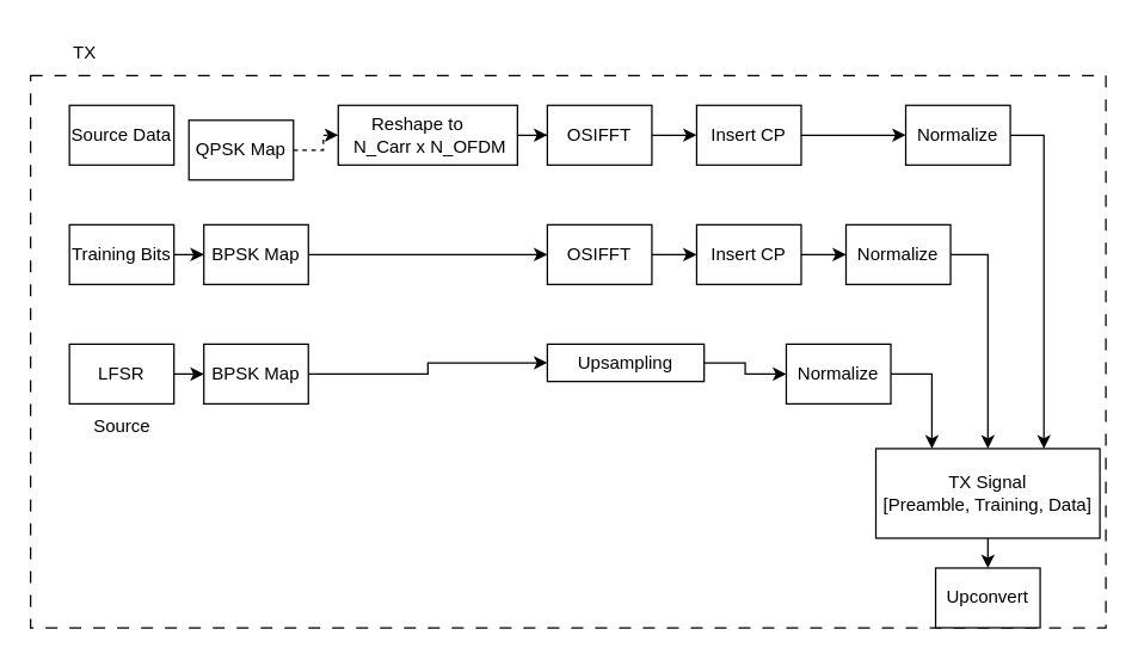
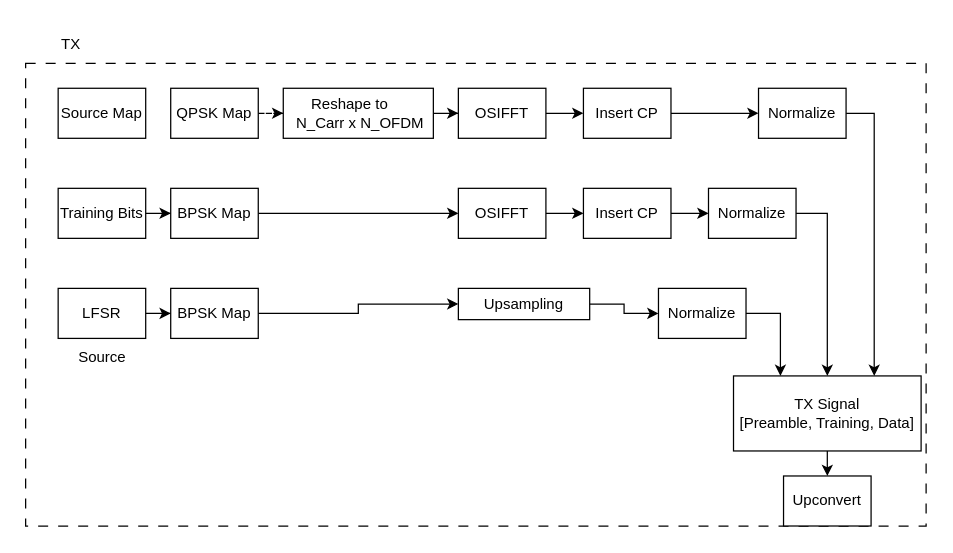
- <mxCell id="6" value="Source Data" style="rounded=0;whiteSpace=wrap;html=1;" parent="1" vertex="1"><mxGeometry x="46" y="70" width="70" height="40" as="geometry" /></mxCell>
+ <mxCell id="6" value="Source Map" style="rounded=0;whiteSpace=wrap;html=1;" parent="1" vertex="1"><mxGeometry x="46" y="70" width="70" height="40" as="geometry" /></mxCell>
- <mxCell id="8" value="QPSK Map" style="rounded=0;whiteSpace=wrap;html=1;" parent="1" vertex="1"><mxGeometry x="126" y="80" width="70" height="40" as="geometry" /></mxCell>
+ <mxCell id="8" value="QPSK Map" style="rounded=0;whiteSpace=wrap;html=1;" parent="1" vertex="1"><mxGeometry x="136" y="70" width="70" height="40" as="geometry" /></mxCell>
